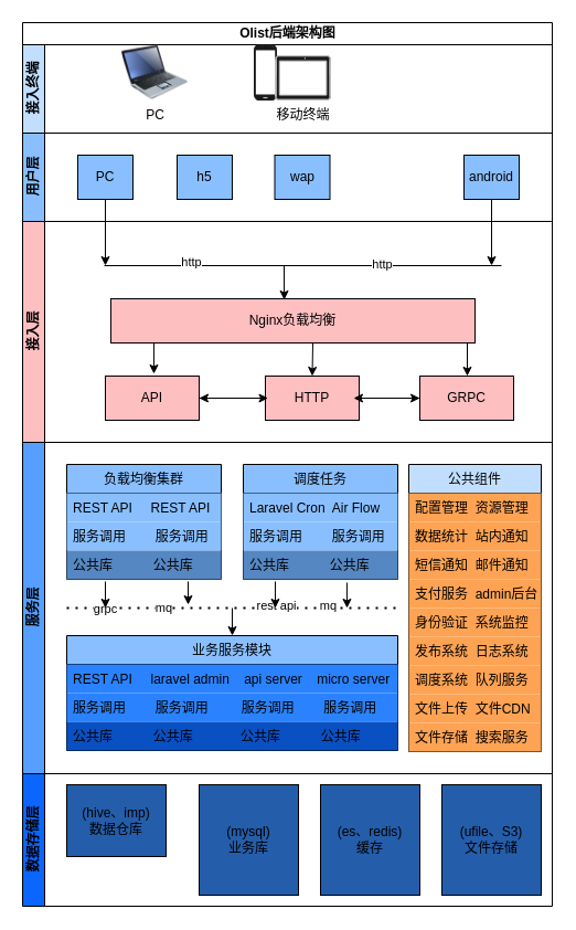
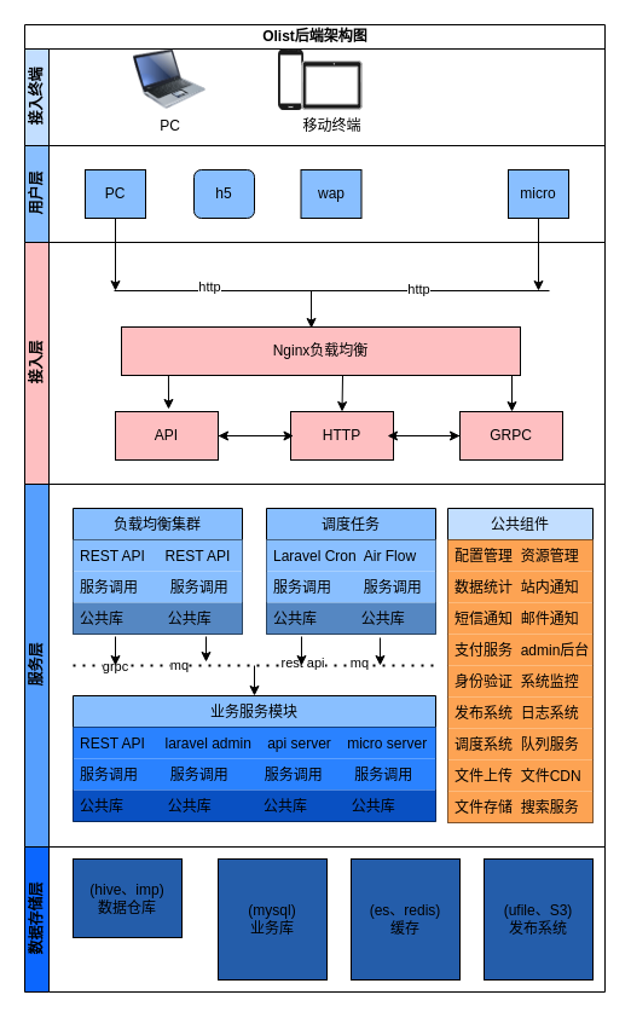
- <mxCell id="9" value="h5" style="whiteSpace=wrap;html=1;fillColor=#89BFFF;" vertex="1" parent="7"><mxGeometry x="140" y="20" width="50" height="40" as="geometry" /></mxCell>
+ <mxCell id="9" value="h5" style="whiteSpace=wrap;html=1;fillColor=#89BFFF;rounded=1;" vertex="1" parent="7"><mxGeometry x="140" y="20" width="50" height="40" as="geometry" /></mxCell>
- <mxCell id="10" value="android" style="whiteSpace=wrap;html=1;fillColor=#89BFFF;" vertex="1" parent="7"><mxGeometry x="400" y="20" width="50" height="40" as="geometry" /></mxCell>
+ <mxCell id="10" value="micro" style="whiteSpace=wrap;html=1;fillColor=#89BFFF;" vertex="1" parent="7"><mxGeometry x="400" y="20" width="50" height="40" as="geometry" /></mxCell>
- <mxCell id="49" value="(ufile、S3)&lt;br&gt;文件存储" style="whiteSpace=wrap;html=1;fillColor=#245DAA;" vertex="1" parent="46"><mxGeometry x="380" y="10" width="90" height="100" as="geometry" /></mxCell>
+ <mxCell id="49" value="(ufile、S3)&lt;br&gt;发布系统" style="whiteSpace=wrap;html=1;fillColor=#245DAA;" vertex="1" parent="46"><mxGeometry x="380" y="10" width="90" height="100" as="geometry" /></mxCell>
